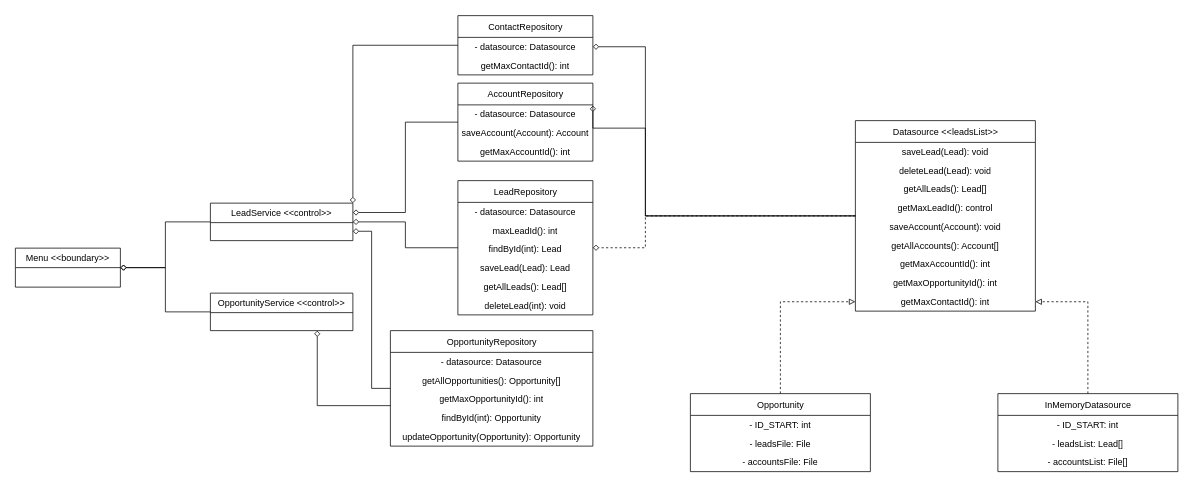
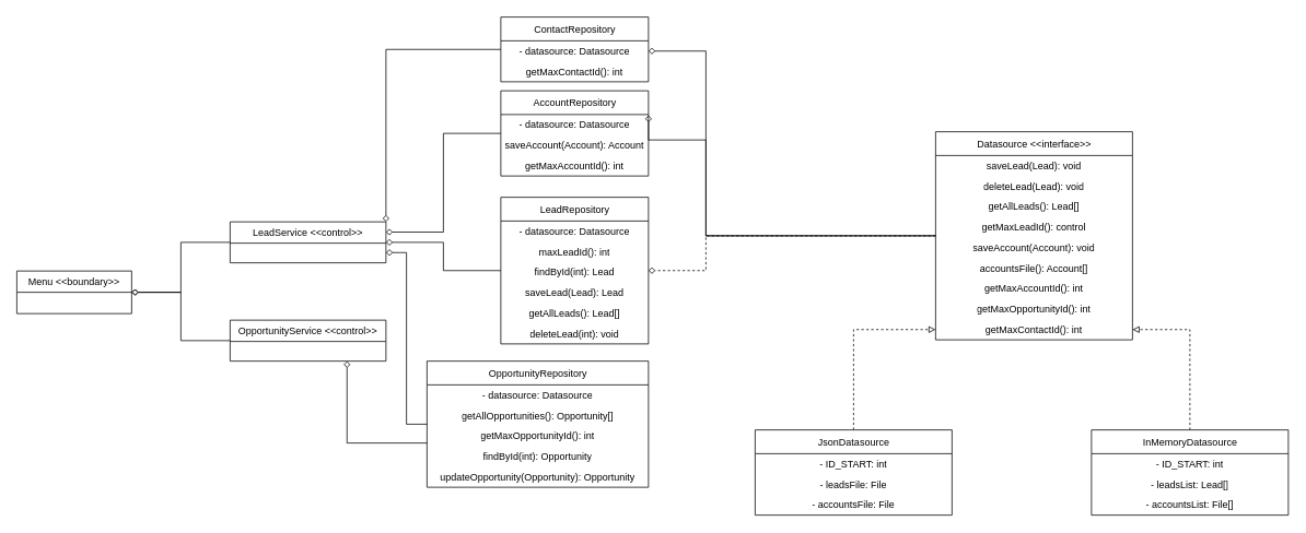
- <mxCell id="5" value="&lt;span style=&quot;font-weight: normal;&quot;&gt;Datasource &amp;lt;&amp;lt;leadsList&amp;gt;&amp;gt;&lt;/span&gt;" style="swimlane;fontStyle=1;align=center;verticalAlign=middle;childLayout=stackLayout;horizontal=1;startSize=29;horizontalStack=0;resizeParent=1;resizeParentMax=0;resizeLast=0;collapsible=0;marginBottom=0;html=1;" parent="1" vertex="1"><mxGeometry x="1140" y="160" width="240" height="254" as="geometry" /></mxCell>
+ <mxCell id="5" value="&lt;span style=&quot;font-weight: normal;&quot;&gt;Datasource &amp;lt;&amp;lt;interface&amp;gt;&amp;gt;&lt;/span&gt;" style="swimlane;fontStyle=1;align=center;verticalAlign=middle;childLayout=stackLayout;horizontal=1;startSize=29;horizontalStack=0;resizeParent=1;resizeParentMax=0;resizeLast=0;collapsible=0;marginBottom=0;html=1;" parent="1" vertex="1"><mxGeometry x="1140" y="160" width="240" height="254" as="geometry" /></mxCell>
- <mxCell id="11" value="getAllAccounts(): Account[]" style="text;html=1;strokeColor=none;fillColor=none;align=center;verticalAlign=middle;spacingLeft=4;spacingRight=4;overflow=hidden;rotatable=0;points=[[0,0.5],[1,0.5]];portConstraint=eastwest;" parent="5" vertex="1"><mxGeometry y="154" width="240" height="25" as="geometry" /></mxCell>
+ <mxCell id="11" value="accountsFile(): Account[]" style="text;html=1;strokeColor=none;fillColor=none;align=center;verticalAlign=middle;spacingLeft=4;spacingRight=4;overflow=hidden;rotatable=0;points=[[0,0.5],[1,0.5]];portConstraint=eastwest;" parent="5" vertex="1"><mxGeometry y="154" width="240" height="25" as="geometry" /></mxCell>
- <mxCell id="16" value="&lt;span style=&quot;font-weight: normal;&quot;&gt;Opportunity&lt;/span&gt;" style="swimlane;fontStyle=1;align=center;verticalAlign=middle;childLayout=stackLayout;horizontal=1;startSize=29;horizontalStack=0;resizeParent=1;resizeParentMax=0;resizeLast=0;collapsible=0;marginBottom=0;html=1;" parent="1" vertex="1"><mxGeometry x="920" y="524" width="240" height="104" as="geometry" /></mxCell>
+ <mxCell id="16" value="&lt;span style=&quot;font-weight: normal;&quot;&gt;JsonDatasource&lt;/span&gt;" style="swimlane;fontStyle=1;align=center;verticalAlign=middle;childLayout=stackLayout;horizontal=1;startSize=29;horizontalStack=0;resizeParent=1;resizeParentMax=0;resizeLast=0;collapsible=0;marginBottom=0;html=1;" parent="1" vertex="1"><mxGeometry x="920" y="524" width="240" height="104" as="geometry" /></mxCell>
